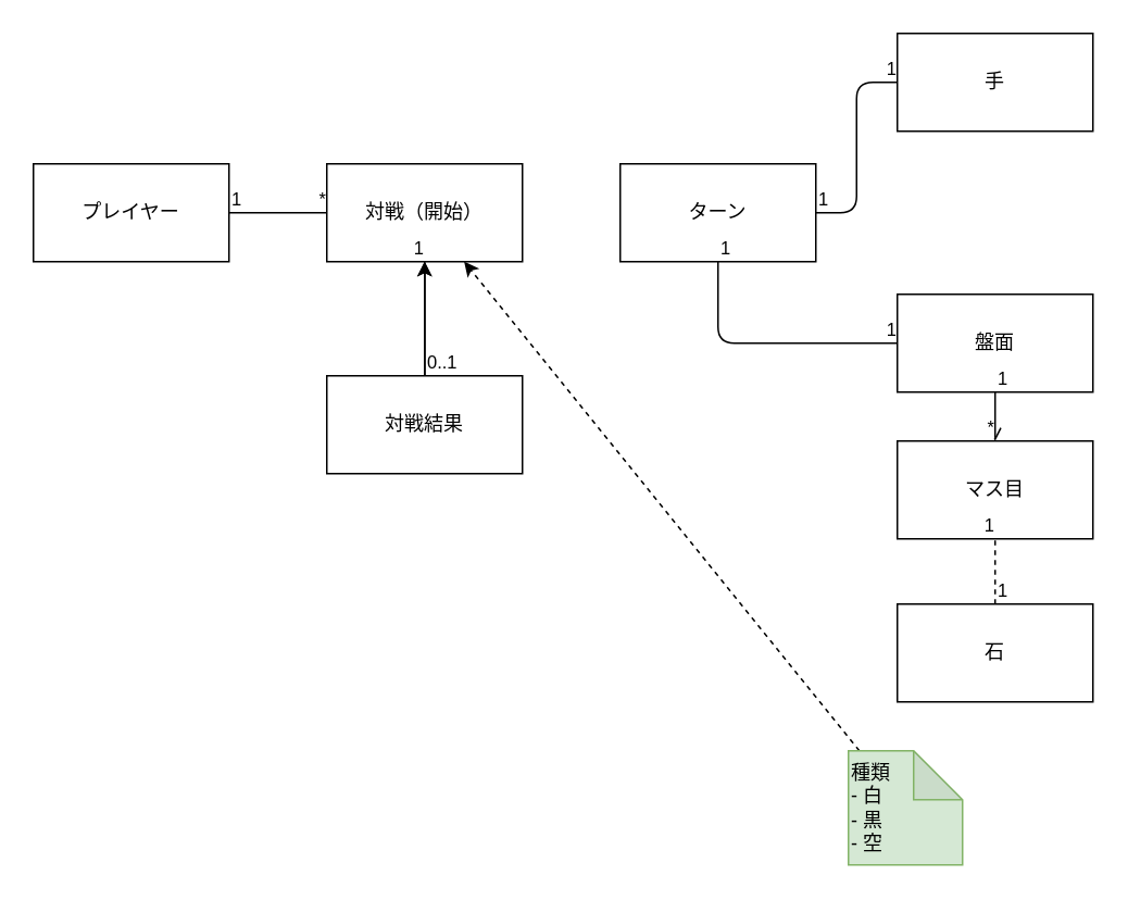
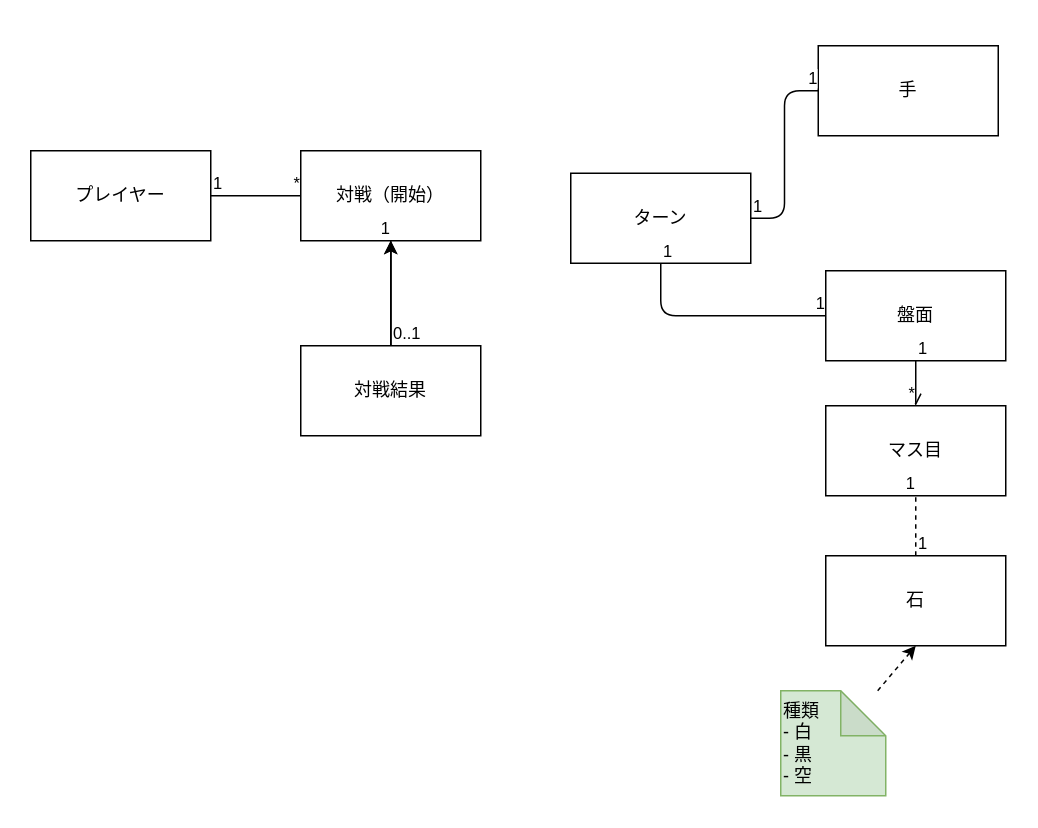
- <mxCell id="8" value="手" style="rounded=0;whiteSpace=wrap;html=1;fillColor=none;" vertex="1" parent="1"><mxGeometry x="550" y="20" width="120" height="60" as="geometry" /></mxCell>
+ <mxCell id="8" value="手" style="rounded=0;whiteSpace=wrap;html=1;fillColor=none;" vertex="1" parent="1"><mxGeometry x="545" y="30" width="120" height="60" as="geometry" /></mxCell>
- <mxCell id="11" value="ターン" style="rounded=0;whiteSpace=wrap;html=1;fillColor=none;" vertex="1" parent="1"><mxGeometry x="380" y="100" width="120" height="60" as="geometry" /></mxCell>
+ <mxCell id="11" value="ターン" style="rounded=0;whiteSpace=wrap;html=1;fillColor=none;" vertex="1" parent="1"><mxGeometry x="380" y="115" width="120" height="60" as="geometry" /></mxCell>
- <mxCell id="30" style="edgeStyle=none;html=1;dashed=1;" edge="1" parent="1" source="31" target="3"><mxGeometry relative="1" as="geometry" /></mxCell>
+ <mxCell id="30" style="edgeStyle=none;html=1;entryX=0.5;entryY=1;entryDx=0;entryDy=0;dashed=1;" edge="1" parent="1" source="31" target="10"><mxGeometry relative="1" as="geometry" /></mxCell>
